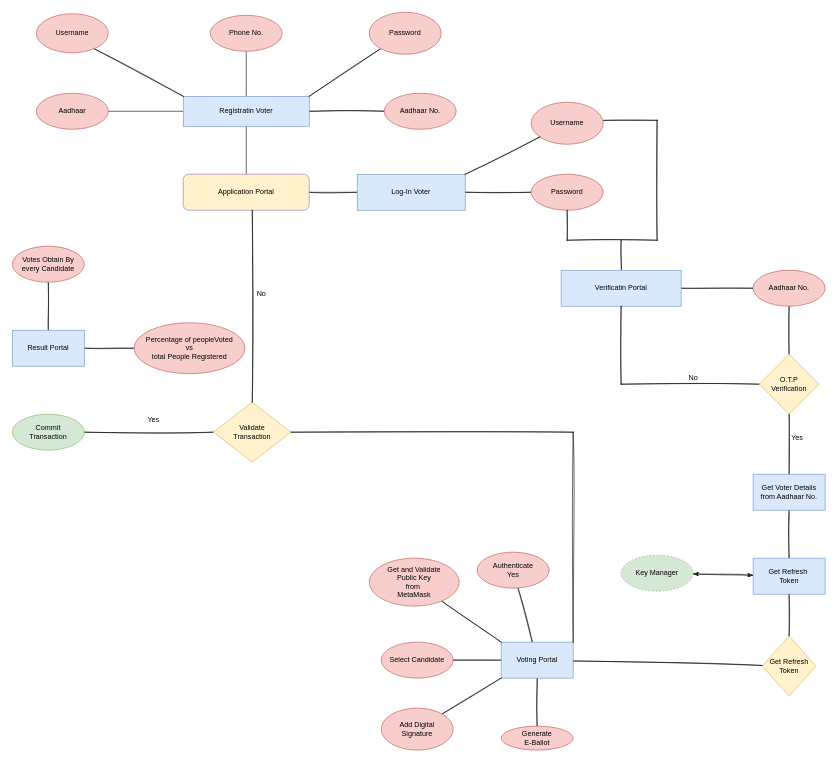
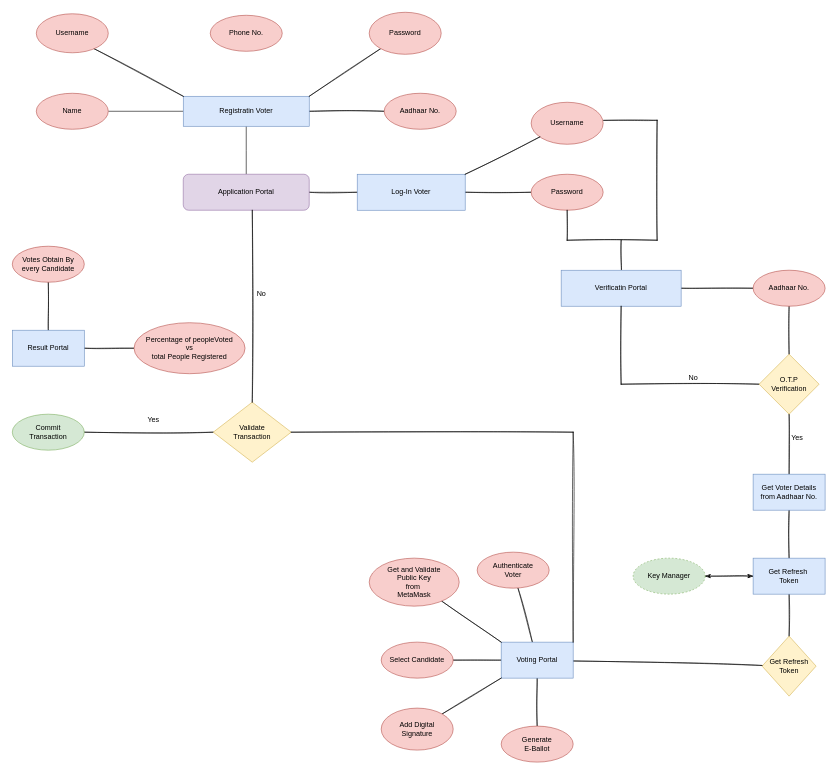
- <mxCell id="5" value="" style="edgeStyle=orthogonalEdgeStyle;rounded=0;orthogonalLoop=1;jettySize=auto;html=1;endArrow=none;endFill=0;" edge="1" parent="1" source="8" target="9"><mxGeometry relative="1" as="geometry" /></mxCell>
- <mxCell id="10" value="Aadhaar" style="ellipse;whiteSpace=wrap;html=1;rounded=0;fillColor=#f8cecc;strokeColor=#b85450;" vertex="1" parent="1"><mxGeometry x="60" y="155" width="120" height="60" as="geometry" /></mxCell>
+ <mxCell id="10" value="Name" style="ellipse;whiteSpace=wrap;html=1;rounded=0;fillColor=#f8cecc;strokeColor=#b85450;" vertex="1" parent="1"><mxGeometry x="60" y="155" width="120" height="60" as="geometry" /></mxCell>
- <mxCell id="4" value="Application Portal" style="rounded=1;whiteSpace=wrap;html=1;fillColor=#fff2cc;strokeColor=#9673a6;" vertex="1" parent="1"><mxGeometry x="305" y="290" width="210" height="60" as="geometry" /></mxCell>
+ <mxCell id="4" value="Application Portal" style="rounded=1;whiteSpace=wrap;html=1;fillColor=#e1d5e7;strokeColor=#9673a6;" vertex="1" parent="1"><mxGeometry x="305" y="290" width="210" height="60" as="geometry" /></mxCell>
- <mxCell id="48" value="Authenticate&lt;br&gt;Yes" style="ellipse;whiteSpace=wrap;html=1;rounded=0;fillColor=#f8cecc;strokeColor=#b85450;" vertex="1" parent="1"><mxGeometry x="795" y="920" width="120" height="60" as="geometry" /></mxCell>
+ <mxCell id="48" value="Authenticate&lt;br&gt;Voter" style="ellipse;whiteSpace=wrap;html=1;rounded=0;fillColor=#f8cecc;strokeColor=#b85450;" vertex="1" parent="1"><mxGeometry x="795" y="920" width="120" height="60" as="geometry" /></mxCell>
- <mxCell id="41" value="Key Manager" style="ellipse;whiteSpace=wrap;html=1;rounded=0;dashed=1;fillColor=#d5e8d4;strokeColor=#82b366;" vertex="1" parent="1"><mxGeometry x="1035" y="925" width="120" height="60" as="geometry" /></mxCell>
+ <mxCell id="41" value="Key Manager" style="ellipse;whiteSpace=wrap;html=1;rounded=0;dashed=1;fillColor=#d5e8d4;strokeColor=#82b366;" vertex="1" parent="1"><mxGeometry x="1055" y="930" width="120" height="60" as="geometry" /></mxCell>
- <mxCell id="49" value="Generate &lt;br&gt;E-Ballot" style="ellipse;whiteSpace=wrap;html=1;rounded=0;fillColor=#f8cecc;strokeColor=#b85450;" vertex="1" parent="1"><mxGeometry x="835" y="1210" width="120" height="40" as="geometry" /></mxCell>
+ <mxCell id="49" value="Generate &lt;br&gt;E-Ballot" style="ellipse;whiteSpace=wrap;html=1;rounded=0;fillColor=#f8cecc;strokeColor=#b85450;" vertex="1" parent="1"><mxGeometry x="835" y="1210" width="120" height="60" as="geometry" /></mxCell>
